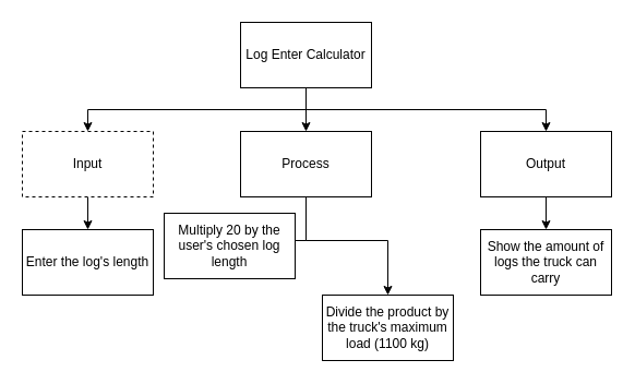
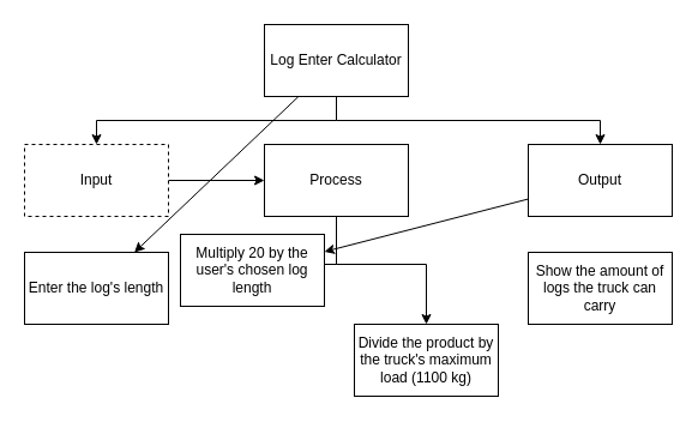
- <mxCell id="2" value="" style="edgeStyle=none;html=1;" edge="1" parent="1" source="5" target="10"><mxGeometry relative="1" as="geometry" /></mxCell>
+ <mxCell id="2" value="" style="edgeStyle=none;html=1;" edge="1" parent="1" source="5" target="13"><mxGeometry relative="1" as="geometry" /></mxCell>
- <mxCell id="11" value="" style="edgeStyle=none;rounded=0;html=1;" edge="1" parent="1" source="12" target="13"><mxGeometry relative="1" as="geometry" /></mxCell>
+ <mxCell id="11" value="" style="edgeStyle=none;rounded=0;html=1;" edge="1" parent="1" source="12" target="10"><mxGeometry relative="1" as="geometry" /></mxCell>
- <mxCell id="6" value="" style="edgeStyle=none;rounded=0;html=1;" edge="1" parent="1" source="7" target="16"><mxGeometry relative="1" as="geometry" /></mxCell>
+ <mxCell id="6" value="" style="edgeStyle=none;rounded=0;html=1;" edge="1" parent="1" source="7" target="15"><mxGeometry relative="1" as="geometry" /></mxCell>
